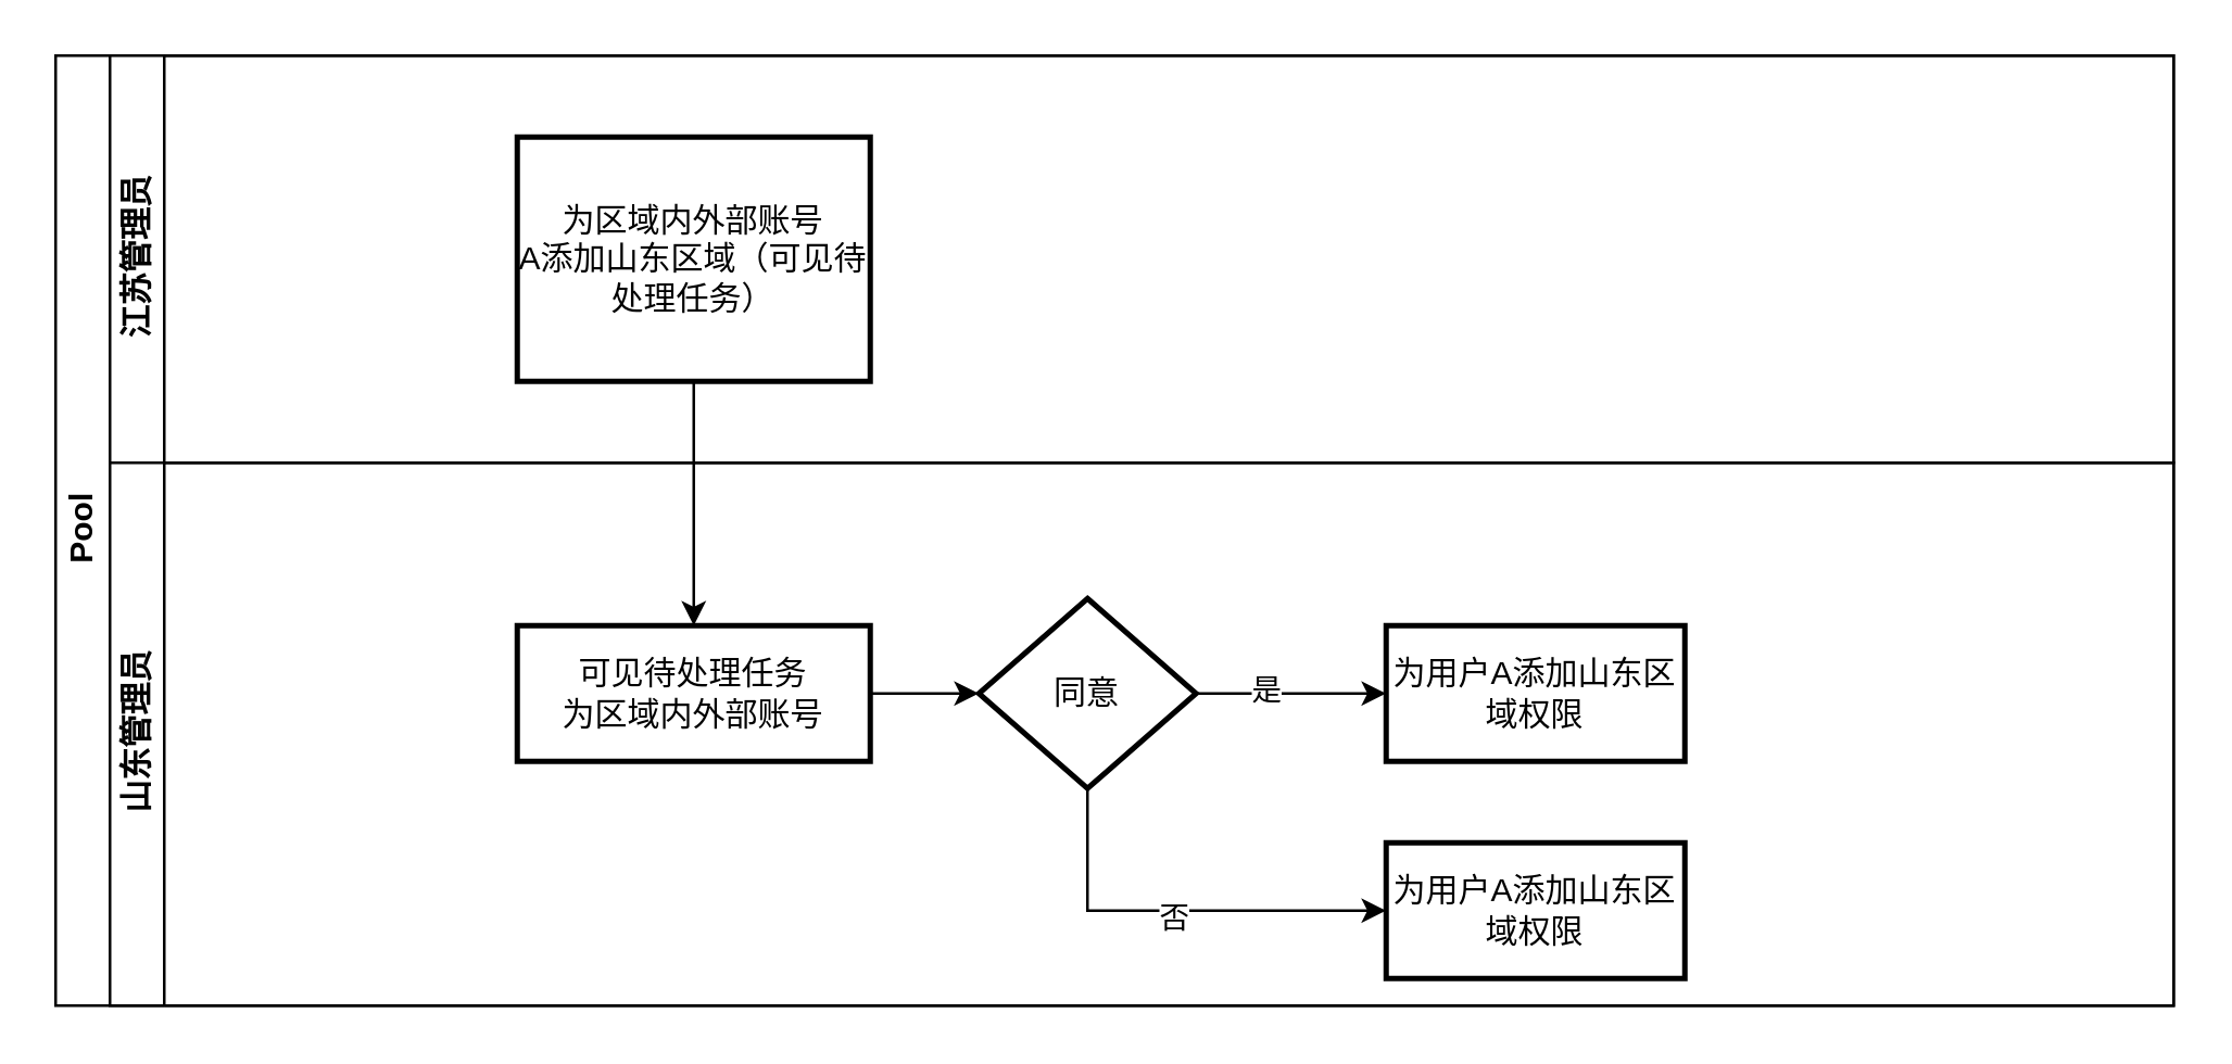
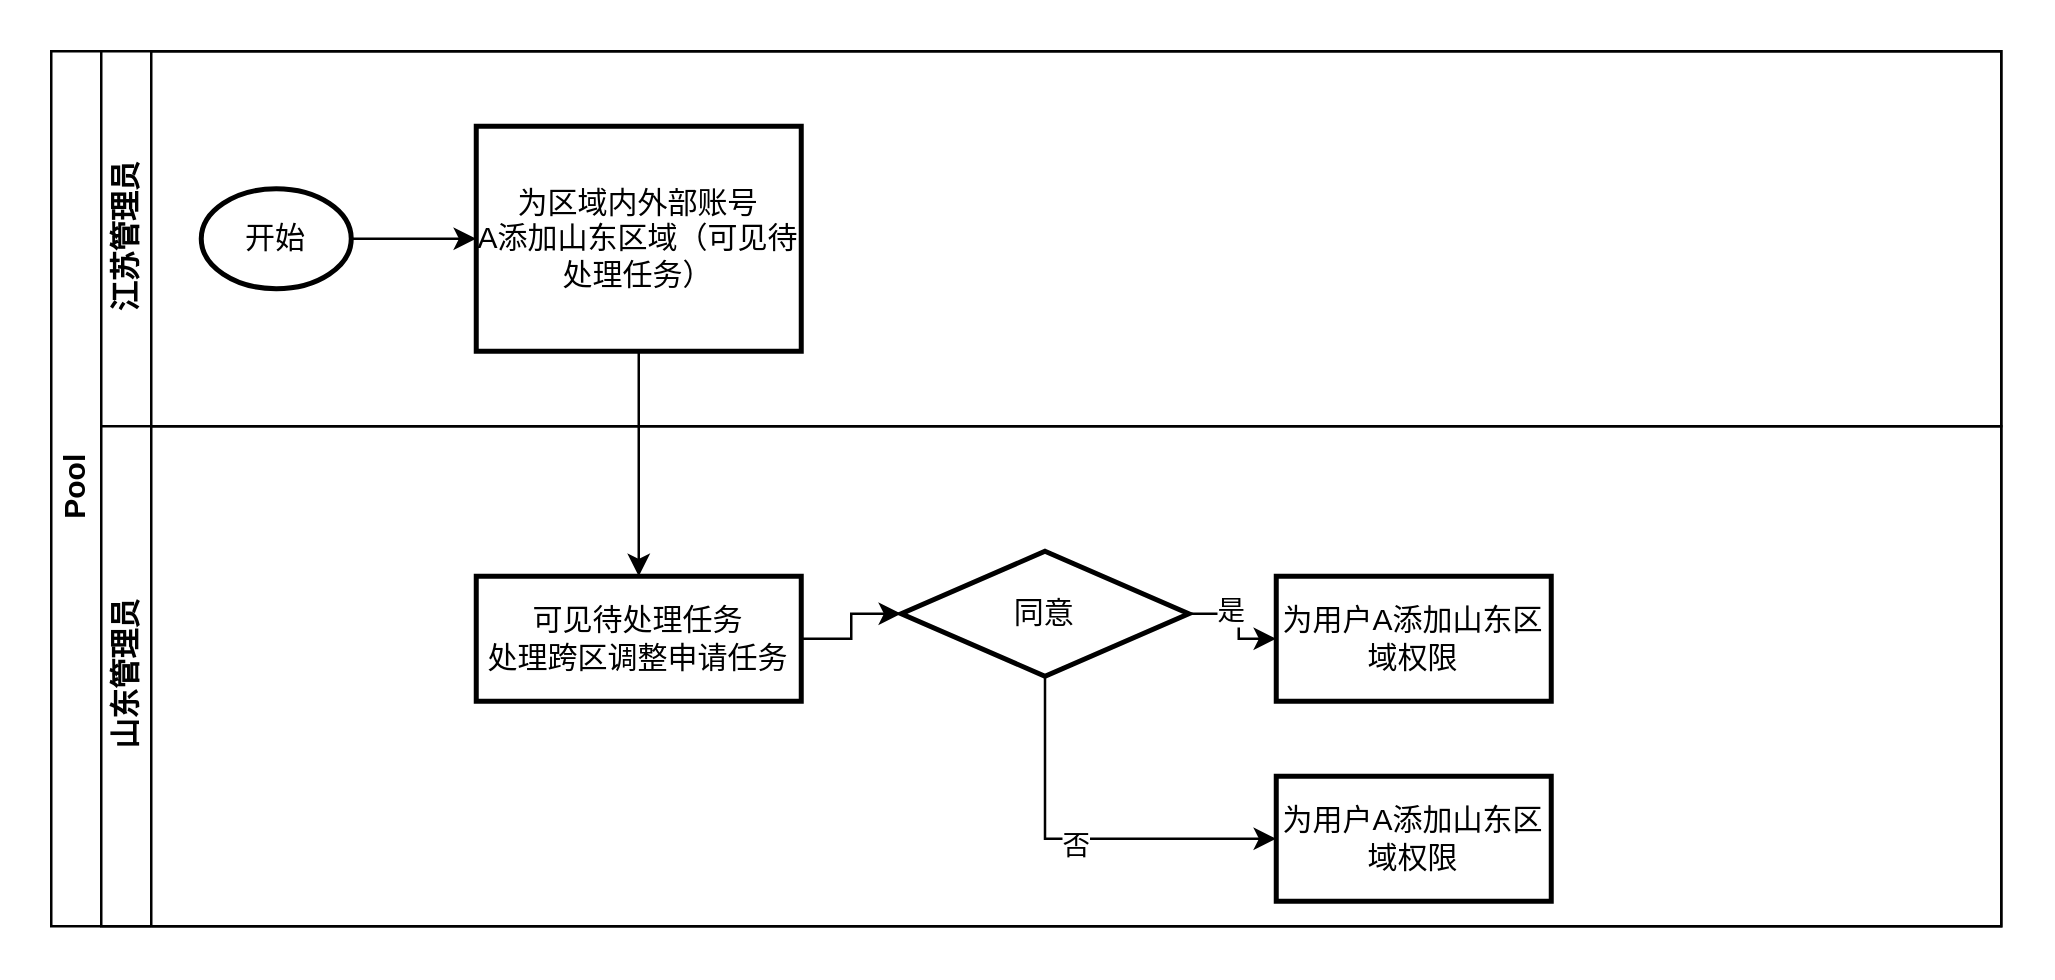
+ <mxCell id="5" value="开始" style="strokeWidth=2;html=1;shape=mxgraph.flowchart.start_1;whiteSpace=wrap;" vertex="1" parent="3"><mxGeometry x="40" y="55" width="60" height="40" as="geometry" /></mxCell>
+ <mxCell id="4" style="edgeStyle=orthogonalEdgeStyle;rounded=0;orthogonalLoop=1;jettySize=auto;html=1;entryX=0;entryY=0.5;entryDx=0;entryDy=0;exitX=1;exitY=0.5;exitDx=0;exitDy=0;exitPerimeter=0;" edge="1" parent="3" source="5" target="6"><mxGeometry relative="1" as="geometry"><mxPoint x="110" y="55" as="sourcePoint" /></mxGeometry></mxCell>
- <mxCell id="9" value="可见待处理任务&lt;br&gt;为区域内外部账号" style="whiteSpace=wrap;html=1;strokeWidth=2;" vertex="1" parent="7"><mxGeometry x="150" y="60" width="130" height="50" as="geometry" /></mxCell>
+ <mxCell id="9" value="可见待处理任务&lt;br&gt;处理跨区调整申请任务" style="whiteSpace=wrap;html=1;strokeWidth=2;" vertex="1" parent="7"><mxGeometry x="150" y="60" width="130" height="50" as="geometry" /></mxCell>
- <mxCell id="14" value="同意" style="rhombus;whiteSpace=wrap;html=1;strokeWidth=2;" vertex="1" parent="7"><mxGeometry x="320" y="50" width="80" height="70" as="geometry" /></mxCell>
+ <mxCell id="14" value="同意" style="rhombus;whiteSpace=wrap;html=1;strokeWidth=2;" vertex="1" parent="7"><mxGeometry x="320" y="50" width="115" height="50" as="geometry" /></mxCell>
